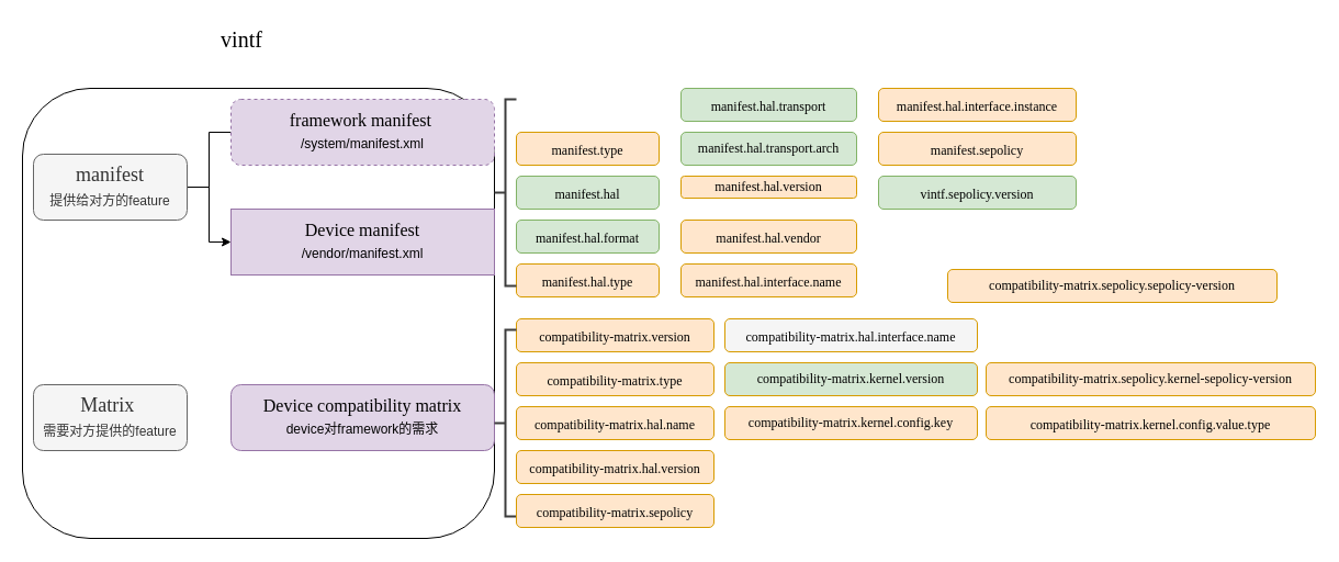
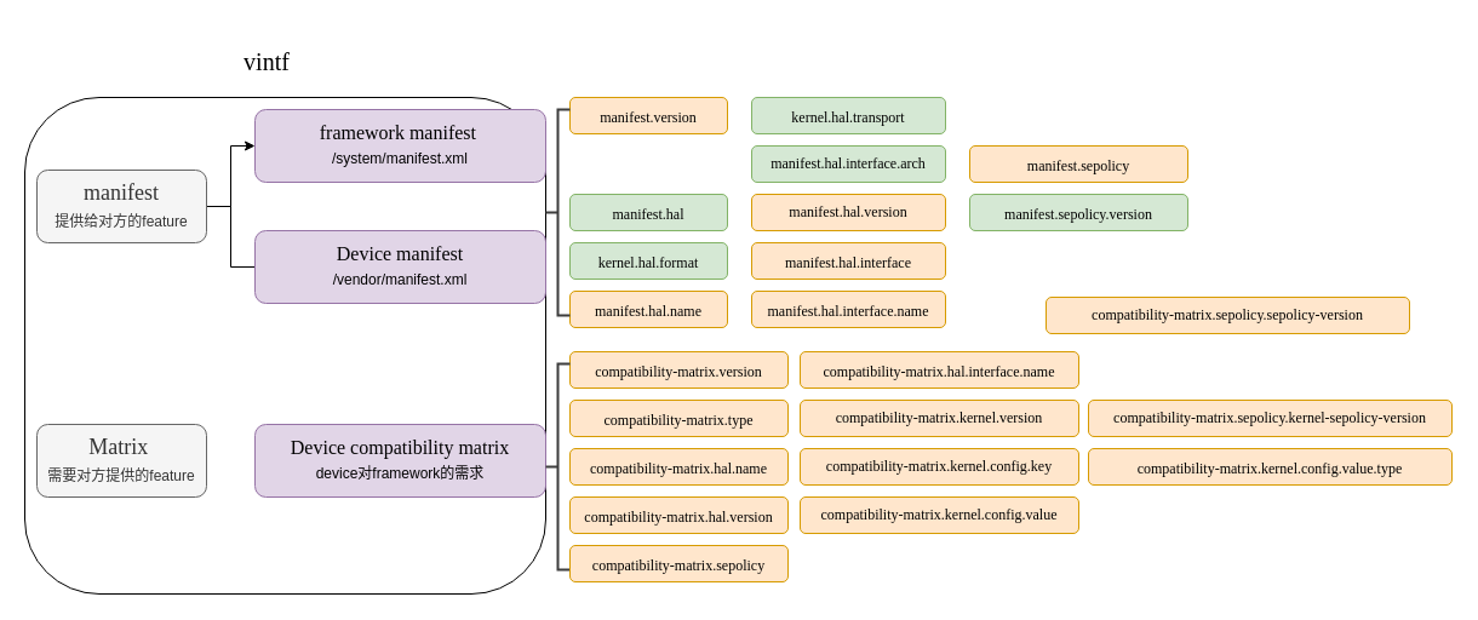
- <mxCell id="3" value="&lt;font face=&quot;Comic Sans MS&quot; style=&quot;font-size: 20px;&quot;&gt;vintf&lt;/font&gt;" style="rounded=1;whiteSpace=wrap;html=1;fillColor=none;strokeColor=none;fontSize=20;" vertex="1" parent="1"><mxGeometry x="160" y="5" width="120" height="60" as="geometry" /></mxCell>
+ <mxCell id="3" value="&lt;font face=&quot;Comic Sans MS&quot; style=&quot;font-size: 20px;&quot;&gt;vintf&lt;/font&gt;" style="rounded=1;whiteSpace=wrap;html=1;fillColor=none;strokeColor=none;fontSize=20;" vertex="1" parent="1"><mxGeometry x="160" y="20" width="120" height="60" as="geometry" /></mxCell>
+ <mxCell id="11" value="&lt;font face=&quot;Comic Sans MS&quot;&gt;manifest.version&lt;/font&gt;&lt;font style=&quot;font-size: 18px;&quot; face=&quot;Comic Sans MS&quot;&gt;&lt;br&gt;&lt;/font&gt;" style="rounded=1;whiteSpace=wrap;html=1;align=center;verticalAlign=middle;fillColor=#ffe6cc;strokeColor=#d79b00;" vertex="1" parent="1"><mxGeometry x="470" y="80" width="130" height="30" as="geometry" /></mxCell>
- <mxCell id="16" value="manifest.hal.transport&lt;font style=&quot;font-size: 18px;&quot;&gt;&lt;br&gt;&lt;/font&gt;" style="rounded=1;whiteSpace=wrap;html=1;align=center;verticalAlign=middle;fontFamily=Comic Sans MS;fillColor=#d5e8d4;strokeColor=#82b366;" vertex="1" parent="1"><mxGeometry x="620" y="80" width="160" height="30" as="geometry" /></mxCell>
+ <mxCell id="16" value="kernel.hal.transport&lt;font style=&quot;font-size: 18px;&quot;&gt;&lt;br&gt;&lt;/font&gt;" style="rounded=1;whiteSpace=wrap;html=1;align=center;verticalAlign=middle;fontFamily=Comic Sans MS;fillColor=#d5e8d4;strokeColor=#82b366;" vertex="1" parent="1"><mxGeometry x="620" y="80" width="160" height="30" as="geometry" /></mxCell>
- <mxCell id="21" value="manifest.hal.interface.instance&lt;font style=&quot;font-size: 18px;&quot;&gt;&lt;br&gt;&lt;/font&gt;" style="rounded=1;whiteSpace=wrap;html=1;align=center;verticalAlign=middle;fontFamily=Comic Sans MS;fillColor=#ffe6cc;strokeColor=#d79b00;" vertex="1" parent="1"><mxGeometry x="800" y="80" width="180" height="30" as="geometry" /></mxCell>
- <mxCell id="4" style="edgeStyle=orthogonalEdgeStyle;rounded=0;orthogonalLoop=1;jettySize=auto;html=1;exitX=1;exitY=0.5;exitDx=0;exitDy=0;entryX=0;entryY=0.5;entryDx=0;entryDy=0;endArrow=none;" edge="1" parent="1" source="6" target="8"><mxGeometry relative="1" as="geometry" /></mxCell>
+ <mxCell id="4" style="edgeStyle=orthogonalEdgeStyle;rounded=0;orthogonalLoop=1;jettySize=auto;html=1;exitX=1;exitY=0.5;exitDx=0;exitDy=0;entryX=0;entryY=0.5;entryDx=0;entryDy=0;" edge="1" parent="1" source="6" target="8"><mxGeometry relative="1" as="geometry" /></mxCell>
- <mxCell id="8" value="&lt;font style=&quot;&quot; face=&quot;Comic Sans MS&quot;&gt;&lt;font style=&quot;font-size: 16px;&quot;&gt;framework manifest&lt;/font&gt;&lt;span style=&quot;font-size: 13px;&quot;&gt;&amp;nbsp;&lt;/span&gt;&lt;br&gt;&lt;/font&gt;/system/manifest.xml&lt;font style=&quot;font-size: 18px;&quot; face=&quot;Comic Sans MS&quot;&gt;&lt;br&gt;&lt;/font&gt;" style="rounded=1;whiteSpace=wrap;html=1;align=center;verticalAlign=middle;fillColor=#e1d5e7;strokeColor=#9673a6;dashed=1;" vertex="1" parent="1"><mxGeometry x="210" y="90" width="240" height="60" as="geometry" /></mxCell>
+ <mxCell id="8" value="&lt;font style=&quot;&quot; face=&quot;Comic Sans MS&quot;&gt;&lt;font style=&quot;font-size: 16px;&quot;&gt;framework manifest&lt;/font&gt;&lt;span style=&quot;font-size: 13px;&quot;&gt;&amp;nbsp;&lt;/span&gt;&lt;br&gt;&lt;/font&gt;/system/manifest.xml&lt;font style=&quot;font-size: 18px;&quot; face=&quot;Comic Sans MS&quot;&gt;&lt;br&gt;&lt;/font&gt;" style="rounded=1;whiteSpace=wrap;html=1;align=center;verticalAlign=middle;fillColor=#e1d5e7;strokeColor=#9673a6;" vertex="1" parent="1"><mxGeometry x="210" y="90" width="240" height="60" as="geometry" /></mxCell>
- <mxCell id="12" value="manifest.type&lt;font style=&quot;font-size: 18px;&quot;&gt;&lt;br&gt;&lt;/font&gt;" style="rounded=1;whiteSpace=wrap;html=1;align=center;verticalAlign=middle;fontFamily=Comic Sans MS;fillColor=#ffe6cc;strokeColor=#d79b00;" vertex="1" parent="1"><mxGeometry x="470" y="120" width="130" height="30" as="geometry" /></mxCell>
- <mxCell id="17" value="&lt;font style=&quot;&quot;&gt;&lt;font style=&quot;font-size: 12px;&quot;&gt;manifest.hal.transport.arch&lt;/font&gt;&lt;br&gt;&lt;/font&gt;" style="rounded=1;whiteSpace=wrap;html=1;align=center;verticalAlign=middle;fontFamily=Comic Sans MS;fillColor=#d5e8d4;strokeColor=#82b366;" vertex="1" parent="1"><mxGeometry x="620" y="120" width="160" height="30" as="geometry" /></mxCell>
+ <mxCell id="17" value="&lt;font style=&quot;&quot;&gt;&lt;font style=&quot;font-size: 12px;&quot;&gt;manifest.hal.interface.arch&lt;/font&gt;&lt;br&gt;&lt;/font&gt;" style="rounded=1;whiteSpace=wrap;html=1;align=center;verticalAlign=middle;fontFamily=Comic Sans MS;fillColor=#d5e8d4;strokeColor=#82b366;" vertex="1" parent="1"><mxGeometry x="620" y="120" width="160" height="30" as="geometry" /></mxCell>
- <mxCell id="18" value="&lt;font style=&quot;&quot;&gt;manifest.hal.version&lt;br&gt;&lt;/font&gt;" style="rounded=1;whiteSpace=wrap;html=1;align=center;verticalAlign=middle;fontFamily=Comic Sans MS;fillColor=#ffe6cc;strokeColor=#d79b00;" vertex="1" parent="1"><mxGeometry x="620" y="160" width="160" height="20" as="geometry" /></mxCell>
+ <mxCell id="18" value="&lt;font style=&quot;&quot;&gt;manifest.hal.version&lt;br&gt;&lt;/font&gt;" style="rounded=1;whiteSpace=wrap;html=1;align=center;verticalAlign=middle;fontFamily=Comic Sans MS;fillColor=#ffe6cc;strokeColor=#d79b00;" vertex="1" parent="1"><mxGeometry x="620" y="160" width="160" height="30" as="geometry" /></mxCell>
- <mxCell id="23" value="vintf.sepolicy.version&lt;font style=&quot;font-size: 18px;&quot;&gt;&lt;br&gt;&lt;/font&gt;" style="rounded=1;whiteSpace=wrap;html=1;align=center;verticalAlign=middle;fontFamily=Comic Sans MS;fillColor=#d5e8d4;strokeColor=#82b366;" vertex="1" parent="1"><mxGeometry x="800" y="160" width="180" height="30" as="geometry" /></mxCell>
+ <mxCell id="23" value="manifest.sepolicy.version&lt;font style=&quot;font-size: 18px;&quot;&gt;&lt;br&gt;&lt;/font&gt;" style="rounded=1;whiteSpace=wrap;html=1;align=center;verticalAlign=middle;fontFamily=Comic Sans MS;fillColor=#d5e8d4;strokeColor=#82b366;" vertex="1" parent="1"><mxGeometry x="800" y="160" width="180" height="30" as="geometry" /></mxCell>
- <mxCell id="14" value="manifest.hal.format&lt;font style=&quot;font-size: 18px;&quot;&gt;&lt;br&gt;&lt;/font&gt;" style="rounded=1;whiteSpace=wrap;html=1;align=center;verticalAlign=middle;fillColor=#d5e8d4;strokeColor=#82b366;fontFamily=Comic Sans MS;" vertex="1" parent="1"><mxGeometry x="470" y="200" width="130" height="30" as="geometry" /></mxCell>
+ <mxCell id="14" value="kernel.hal.format&lt;font style=&quot;font-size: 18px;&quot;&gt;&lt;br&gt;&lt;/font&gt;" style="rounded=1;whiteSpace=wrap;html=1;align=center;verticalAlign=middle;fillColor=#d5e8d4;strokeColor=#82b366;fontFamily=Comic Sans MS;" vertex="1" parent="1"><mxGeometry x="470" y="200" width="130" height="30" as="geometry" /></mxCell>
- <mxCell id="19" value="manifest.hal.vendor&lt;font style=&quot;font-size: 18px;&quot;&gt;&lt;br&gt;&lt;/font&gt;" style="rounded=1;whiteSpace=wrap;html=1;align=center;verticalAlign=middle;fontFamily=Comic Sans MS;fillColor=#ffe6cc;strokeColor=#d79b00;" vertex="1" parent="1"><mxGeometry x="620" y="200" width="160" height="30" as="geometry" /></mxCell>
+ <mxCell id="19" value="manifest.hal.interface&lt;font style=&quot;font-size: 18px;&quot;&gt;&lt;br&gt;&lt;/font&gt;" style="rounded=1;whiteSpace=wrap;html=1;align=center;verticalAlign=middle;fontFamily=Comic Sans MS;fillColor=#ffe6cc;strokeColor=#d79b00;" vertex="1" parent="1"><mxGeometry x="620" y="200" width="160" height="30" as="geometry" /></mxCell>
- <mxCell id="5" style="edgeStyle=orthogonalEdgeStyle;rounded=0;orthogonalLoop=1;jettySize=auto;html=1;exitX=1;exitY=0.5;exitDx=0;exitDy=0;entryX=0;entryY=0.5;entryDx=0;entryDy=0;" edge="1" parent="1" source="6" target="9"><mxGeometry relative="1" as="geometry" /></mxCell>
+ <mxCell id="5" style="edgeStyle=orthogonalEdgeStyle;rounded=0;orthogonalLoop=1;jettySize=auto;html=1;exitX=1;exitY=0.5;exitDx=0;exitDy=0;entryX=0;entryY=0.5;entryDx=0;entryDy=0;endArrow=none;" edge="1" parent="1" source="6" target="9"><mxGeometry relative="1" as="geometry" /></mxCell>
- <mxCell id="9" value="&lt;font style=&quot;font-size: 16px;&quot; face=&quot;Comic Sans MS&quot;&gt;Device manifest&lt;br&gt;&lt;/font&gt;/vendor/manifest.xml&lt;font style=&quot;font-size: 18px;&quot; face=&quot;Comic Sans MS&quot;&gt;&lt;br&gt;&lt;/font&gt;" style="whiteSpace=wrap;html=1;align=center;verticalAlign=middle;fillColor=#e1d5e7;strokeColor=#9673a6;rounded=0;" vertex="1" parent="1"><mxGeometry x="210" y="190" width="240" height="60" as="geometry" /></mxCell>
+ <mxCell id="9" value="&lt;font style=&quot;font-size: 16px;&quot; face=&quot;Comic Sans MS&quot;&gt;Device manifest&lt;br&gt;&lt;/font&gt;/vendor/manifest.xml&lt;font style=&quot;font-size: 18px;&quot; face=&quot;Comic Sans MS&quot;&gt;&lt;br&gt;&lt;/font&gt;" style="rounded=1;whiteSpace=wrap;html=1;align=center;verticalAlign=middle;fillColor=#e1d5e7;strokeColor=#9673a6;" vertex="1" parent="1"><mxGeometry x="210" y="190" width="240" height="60" as="geometry" /></mxCell>
- <mxCell id="15" value="manifest.hal.type&lt;font style=&quot;font-size: 18px;&quot;&gt;&lt;br&gt;&lt;/font&gt;" style="rounded=1;whiteSpace=wrap;html=1;align=center;verticalAlign=middle;fontFamily=Comic Sans MS;fillColor=#ffe6cc;strokeColor=#d79b00;" vertex="1" parent="1"><mxGeometry x="470" y="240" width="130" height="30" as="geometry" /></mxCell>
+ <mxCell id="15" value="manifest.hal.name&lt;font style=&quot;font-size: 18px;&quot;&gt;&lt;br&gt;&lt;/font&gt;" style="rounded=1;whiteSpace=wrap;html=1;align=center;verticalAlign=middle;fontFamily=Comic Sans MS;fillColor=#ffe6cc;strokeColor=#d79b00;" vertex="1" parent="1"><mxGeometry x="470" y="240" width="130" height="30" as="geometry" /></mxCell>
- <mxCell id="30" value="compatibility-matrix.hal.interface.name&lt;font style=&quot;font-size: 18px;&quot;&gt;&lt;br&gt;&lt;/font&gt;" style="rounded=1;whiteSpace=wrap;html=1;align=center;verticalAlign=middle;fontFamily=Comic Sans MS;fillColor=#f5f5f5;strokeColor=#d79b00;" vertex="1" parent="1"><mxGeometry x="660" y="290" width="230" height="30" as="geometry" /></mxCell>
+ <mxCell id="30" value="compatibility-matrix.hal.interface.name&lt;font style=&quot;font-size: 18px;&quot;&gt;&lt;br&gt;&lt;/font&gt;" style="rounded=1;whiteSpace=wrap;html=1;align=center;verticalAlign=middle;fontFamily=Comic Sans MS;fillColor=#ffe6cc;strokeColor=#d79b00;" vertex="1" parent="1"><mxGeometry x="660" y="290" width="230" height="30" as="geometry" /></mxCell>
- <mxCell id="31" value="&lt;font style=&quot;&quot;&gt;&lt;font style=&quot;font-size: 12px;&quot;&gt;compatibility-matrix.kernel.version&lt;/font&gt;&lt;br&gt;&lt;/font&gt;" style="rounded=1;whiteSpace=wrap;html=1;align=center;verticalAlign=middle;fontFamily=Comic Sans MS;fillColor=#d5e8d4;strokeColor=#d79b00;" vertex="1" parent="1"><mxGeometry x="660" y="330" width="230" height="30" as="geometry" /></mxCell>
+ <mxCell id="31" value="&lt;font style=&quot;&quot;&gt;&lt;font style=&quot;font-size: 12px;&quot;&gt;compatibility-matrix.kernel.version&lt;/font&gt;&lt;br&gt;&lt;/font&gt;" style="rounded=1;whiteSpace=wrap;html=1;align=center;verticalAlign=middle;fontFamily=Comic Sans MS;fillColor=#ffe6cc;strokeColor=#d79b00;" vertex="1" parent="1"><mxGeometry x="660" y="330" width="230" height="30" as="geometry" /></mxCell>
+ <mxCell id="33" value="&lt;font style=&quot;&quot;&gt;compatibility-matrix.kernel.config.value&lt;br&gt;&lt;/font&gt;" style="rounded=1;whiteSpace=wrap;html=1;align=center;verticalAlign=middle;fontFamily=Comic Sans MS;fillColor=#ffe6cc;strokeColor=#d79b00;" vertex="1" parent="1"><mxGeometry x="660" y="410" width="230" height="30" as="geometry" /></mxCell>
